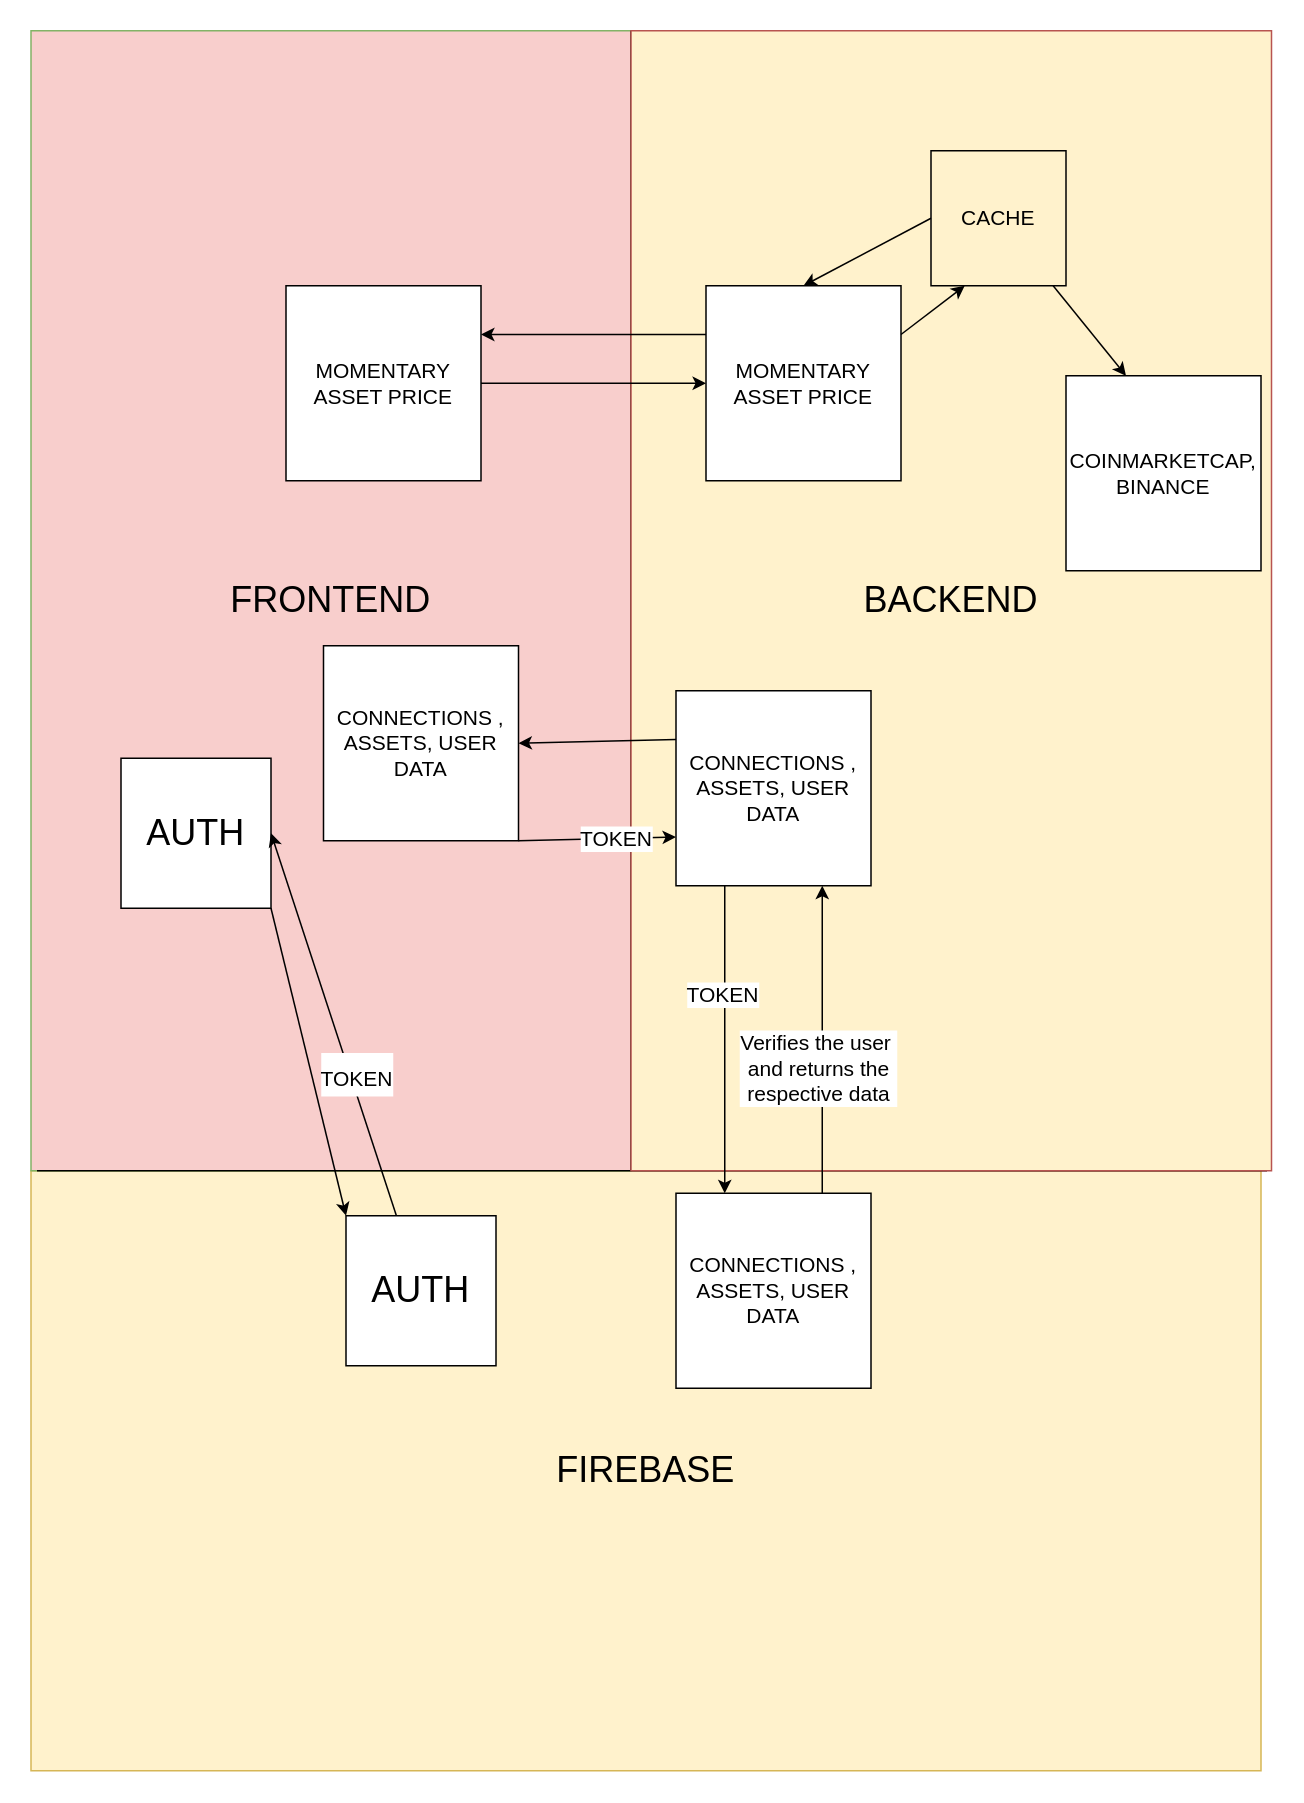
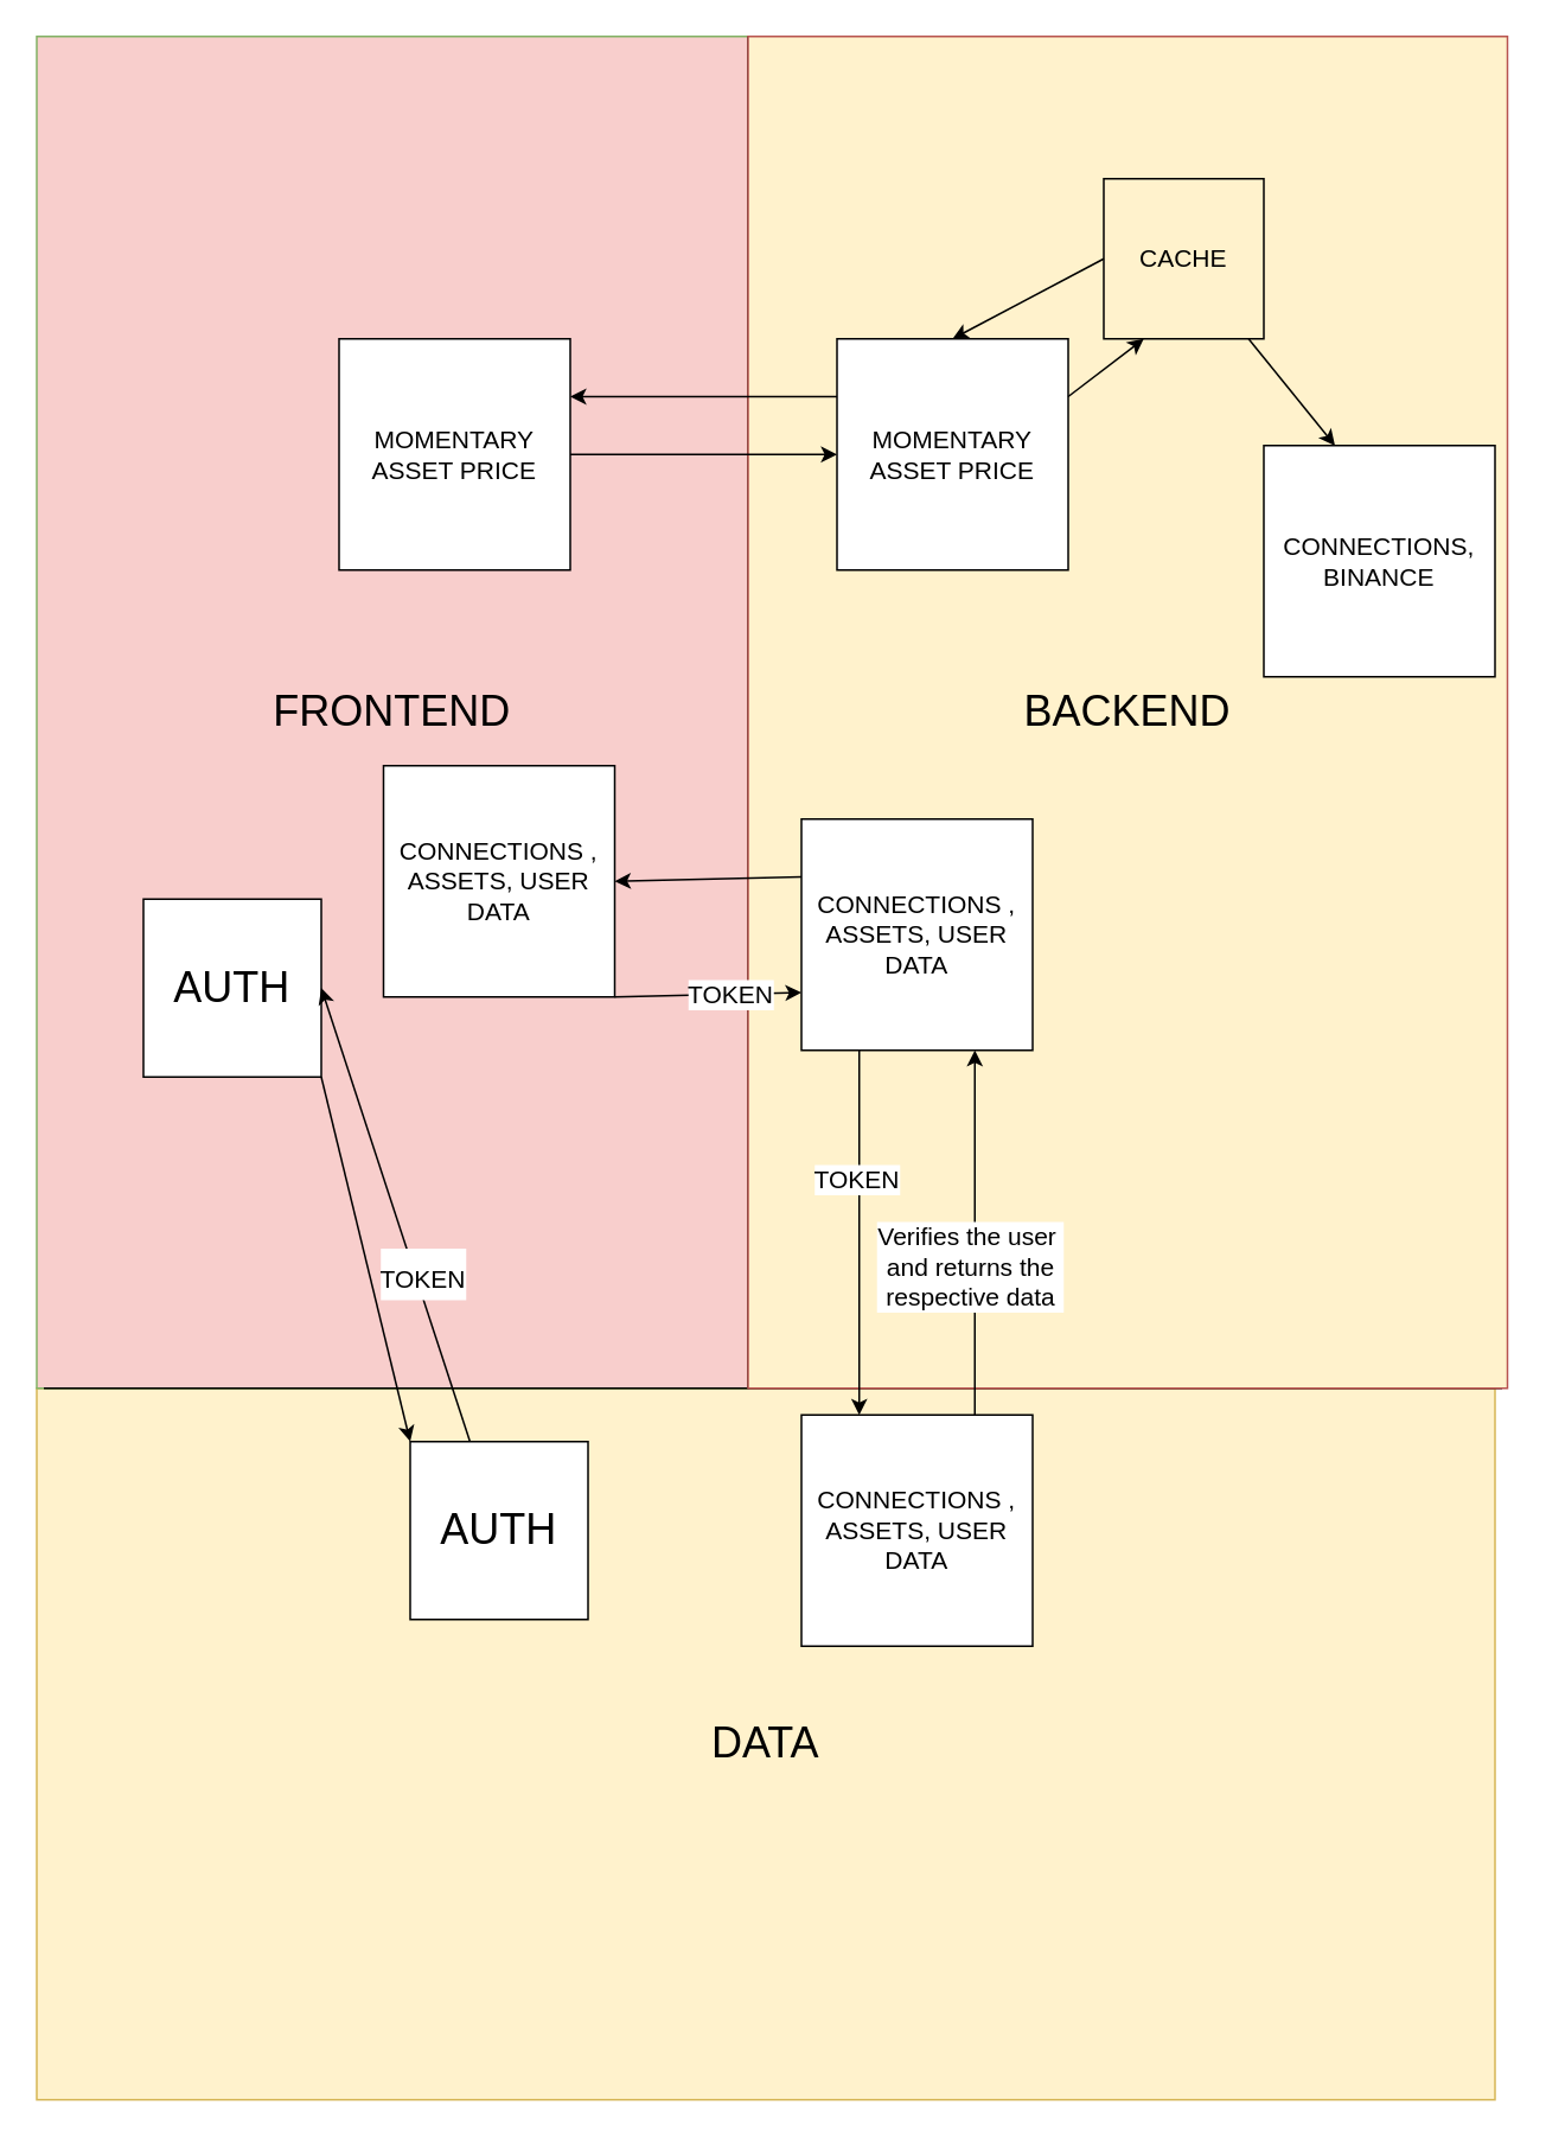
- <mxCell id="28" value="COINMARKETCAP, BINANCE" style="whiteSpace=wrap;html=1;aspect=fixed;fontSize=14;" vertex="1" parent="1"><mxGeometry x="710" y="250" width="130" height="130" as="geometry" /></mxCell>
+ <mxCell id="28" value="CONNECTIONS, BINANCE" style="whiteSpace=wrap;html=1;aspect=fixed;fontSize=14;" vertex="1" parent="1"><mxGeometry x="710" y="250" width="130" height="130" as="geometry" /></mxCell>
- <mxCell id="2" value="FIREBASE" style="rounded=0;whiteSpace=wrap;html=1;fontSize=24;fillColor=#fff2cc;strokeColor=#d6b656;movable=0;resizable=0;rotatable=0;deletable=0;editable=0;connectable=0;" vertex="1" parent="1"><mxGeometry y="780" width="820" height="400" as="geometry" x="20" /></mxCell>
+ <mxCell id="2" value="DATA" style="rounded=0;whiteSpace=wrap;html=1;fontSize=24;fillColor=#fff2cc;strokeColor=#d6b656;movable=0;resizable=0;rotatable=0;deletable=0;editable=0;connectable=0;" vertex="1" parent="1"><mxGeometry y="780" width="820" height="400" as="geometry" x="20" /></mxCell>
